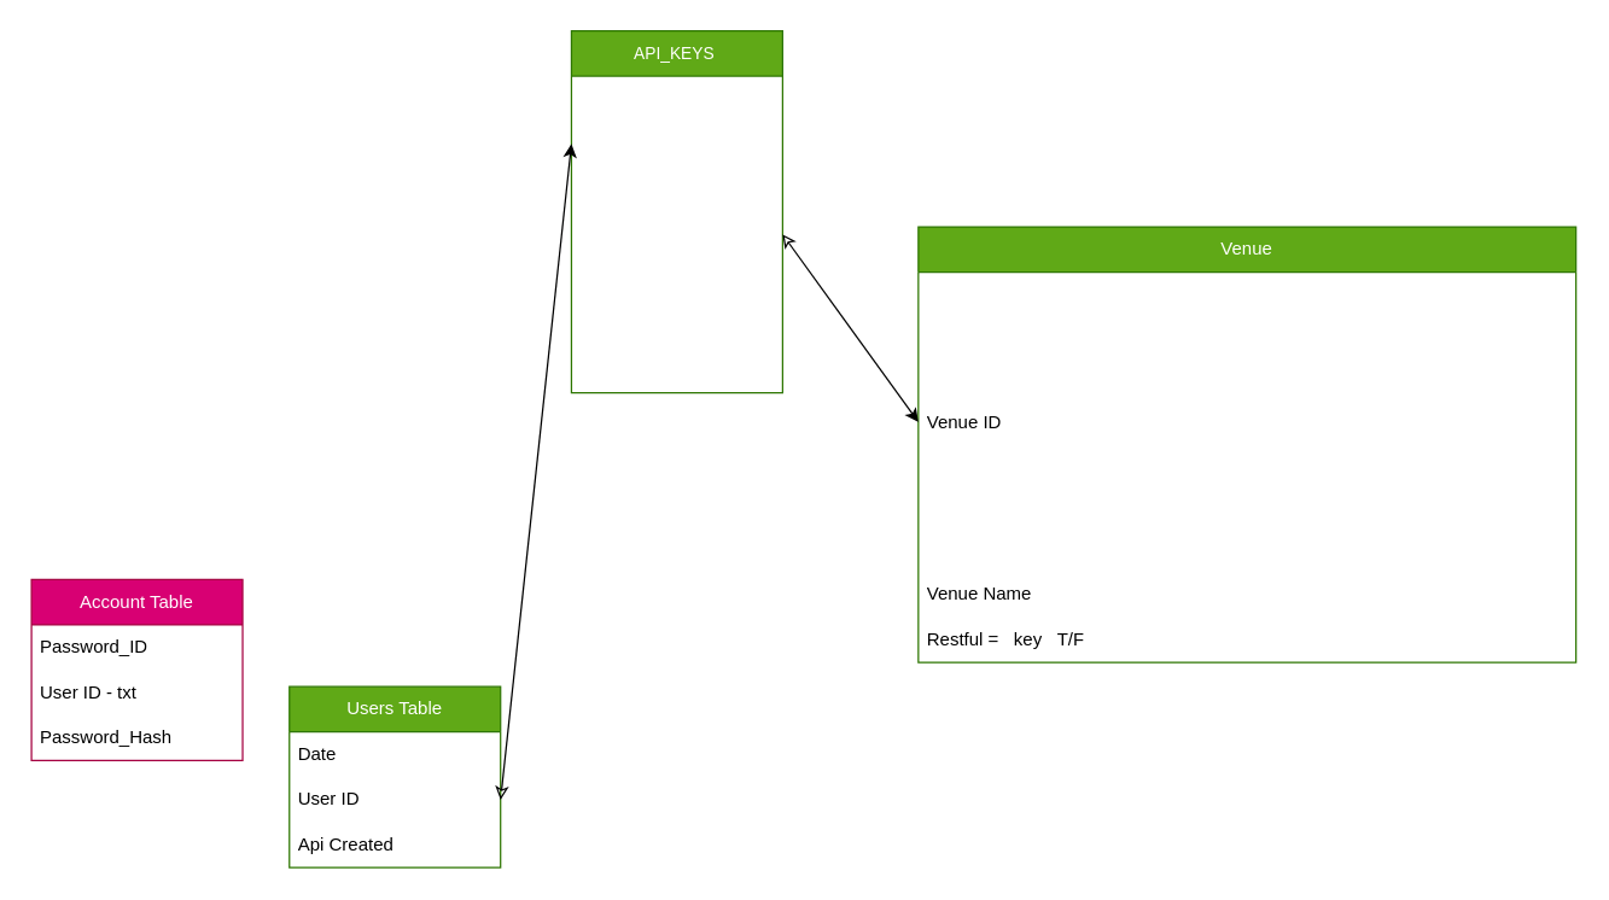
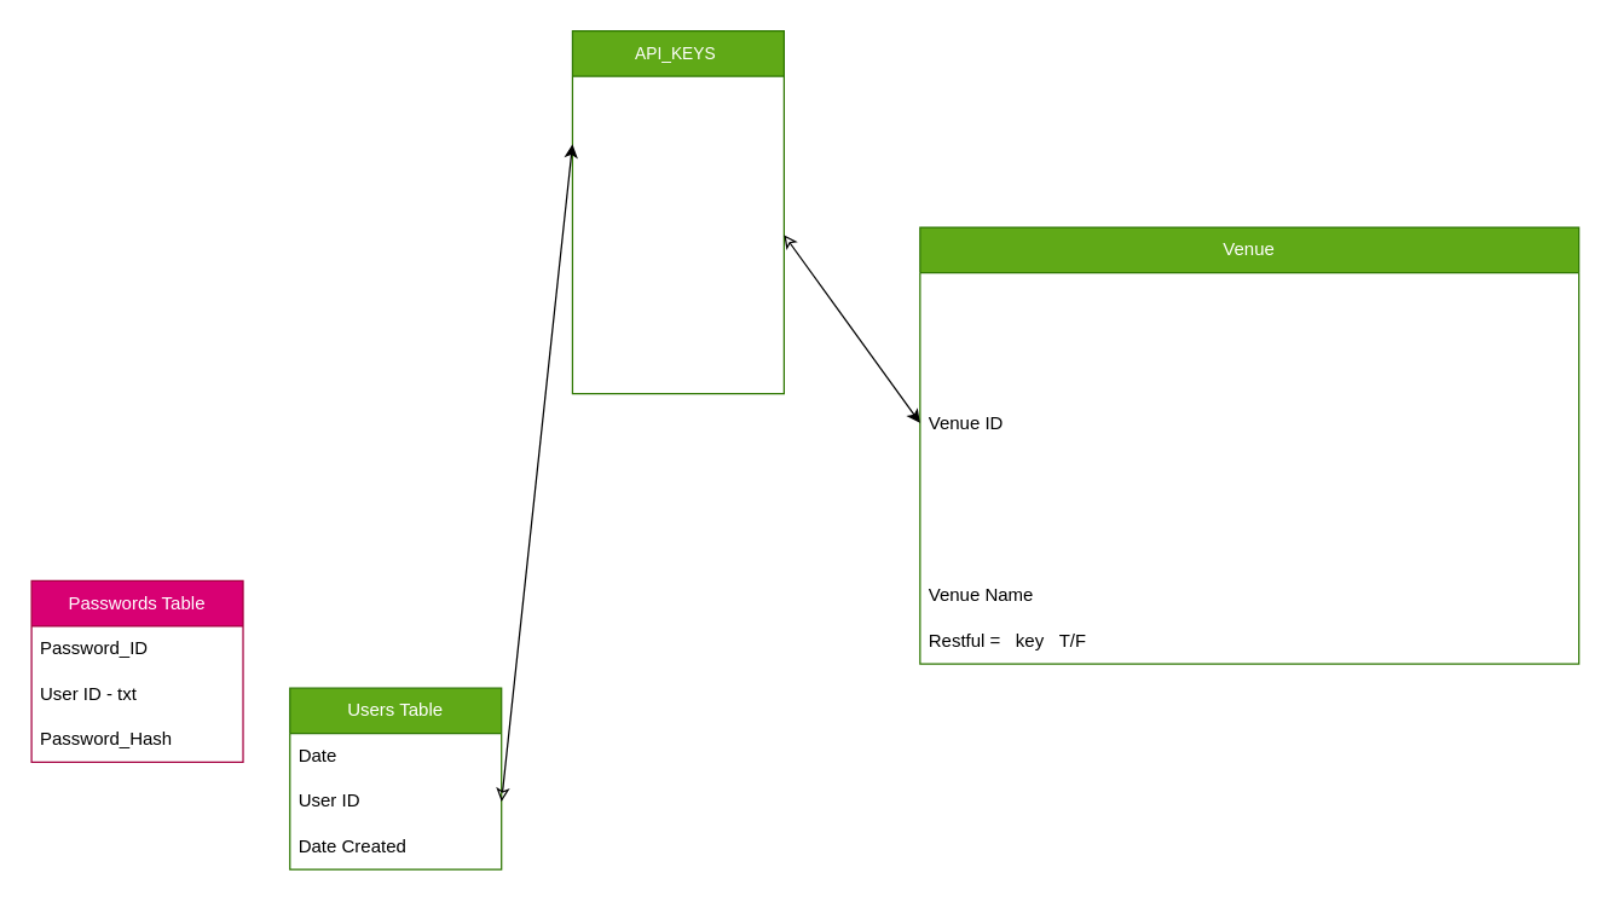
- <mxCell id="6" value="Account Table" style="swimlane;fontStyle=0;childLayout=stackLayout;horizontal=1;startSize=30;horizontalStack=0;resizeParent=1;resizeParentMax=0;resizeLast=0;collapsible=1;marginBottom=0;whiteSpace=wrap;html=1;fillColor=#d80073;fontColor=#ffffff;strokeColor=#A50040;" vertex="1" parent="1"><mxGeometry x="20" y="384" width="140" height="120" as="geometry" /></mxCell>
+ <mxCell id="6" value="Passwords Table" style="swimlane;fontStyle=0;childLayout=stackLayout;horizontal=1;startSize=30;horizontalStack=0;resizeParent=1;resizeParentMax=0;resizeLast=0;collapsible=1;marginBottom=0;whiteSpace=wrap;html=1;fillColor=#d80073;fontColor=#ffffff;strokeColor=#A50040;" vertex="1" parent="1"><mxGeometry x="20" y="384" width="140" height="120" as="geometry" /></mxCell>
- <mxCell id="5" value="Api Created" style="text;strokeColor=none;fillColor=none;align=left;verticalAlign=middle;spacingLeft=4;spacingRight=4;overflow=hidden;points=[[0,0.5],[1,0.5]];portConstraint=eastwest;rotatable=0;whiteSpace=wrap;html=1;" vertex="1" parent="2"><mxGeometry y="90" width="140" height="30" as="geometry" /></mxCell>
+ <mxCell id="5" value="Date Created" style="text;strokeColor=none;fillColor=none;align=left;verticalAlign=middle;spacingLeft=4;spacingRight=4;overflow=hidden;points=[[0,0.5],[1,0.5]];portConstraint=eastwest;rotatable=0;whiteSpace=wrap;html=1;" vertex="1" parent="2"><mxGeometry y="90" width="140" height="30" as="geometry" /></mxCell>
